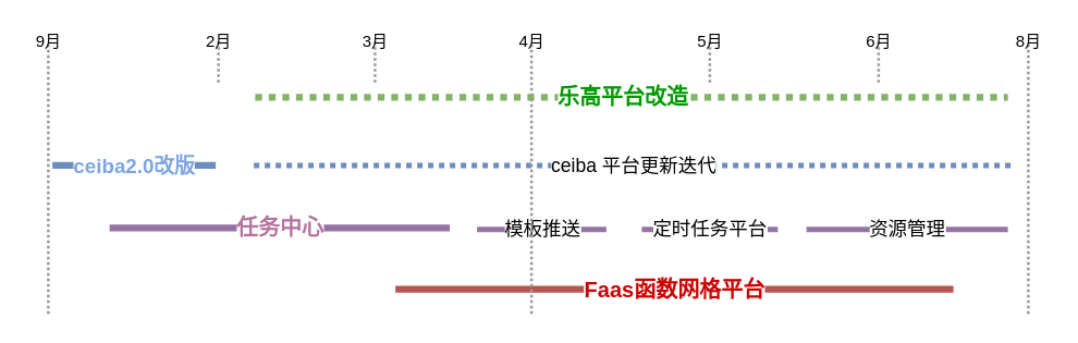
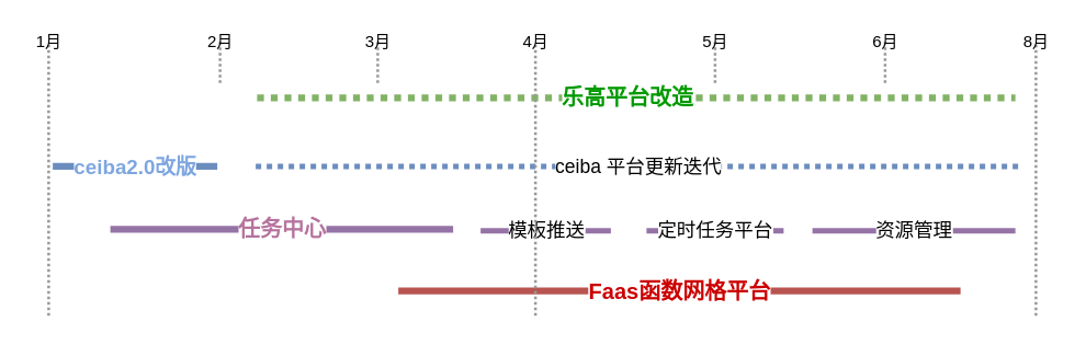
- <mxCell id="22" value="9月" style="text;html=1;align=center;verticalAlign=middle;resizable=0;points=[];autosize=1;strokeColor=none;" vertex="1" parent="1"><mxGeometry x="20" y="20" width="30" height="20" as="geometry" /></mxCell>
+ <mxCell id="22" value="1月" style="text;html=1;align=center;verticalAlign=middle;resizable=0;points=[];autosize=1;strokeColor=none;" vertex="1" parent="1"><mxGeometry x="20" y="20" width="30" height="20" as="geometry" /></mxCell>
